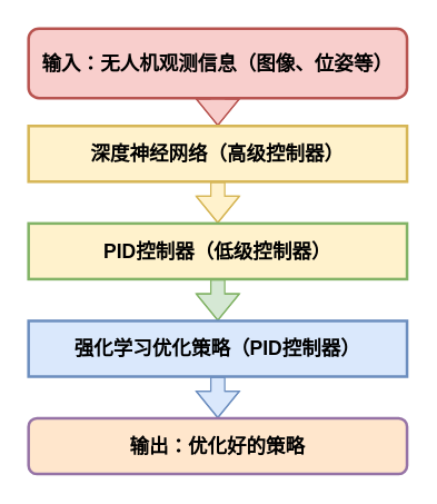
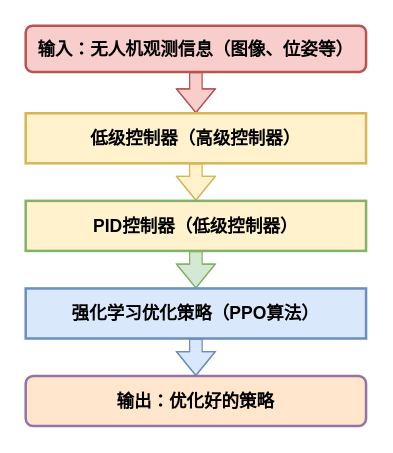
- <mxCell id="3" value="输入：无人机观测信息（图像、位姿等）" style="whiteSpace=wrap;strokeWidth=2;fillColor=#f8cecc;strokeColor=#b85450;fontStyle=1;fontSize=14;rounded=1;" parent="1" vertex="1"><mxGeometry x="20" y="20" width="272" height="50" as="geometry" /></mxCell>
+ <mxCell id="3" value="输入：无人机观测信息（图像、位姿等）" style="whiteSpace=wrap;strokeWidth=2;fillColor=#f8cecc;strokeColor=#b85450;fontStyle=1;fontSize=14;rounded=1;" parent="1" vertex="1"><mxGeometry x="20" y="20" width="272" height="37" as="geometry" /></mxCell>
- <mxCell id="5" value="深度神经网络（高级控制器）" style="whiteSpace=wrap;strokeWidth=2;fillColor=#fff2cc;strokeColor=#d6b656;fontStyle=1;fontSize=14;" parent="1" vertex="1"><mxGeometry x="20" y="90" width="272" height="40" as="geometry" /></mxCell>
+ <mxCell id="5" value="低级控制器（高级控制器）" style="whiteSpace=wrap;strokeWidth=2;fillColor=#fff2cc;strokeColor=#d6b656;fontStyle=1;fontSize=14;" parent="1" vertex="1"><mxGeometry x="20" y="90" width="272" height="40" as="geometry" /></mxCell>
- <mxCell id="9" value="强化学习优化策略（PID控制器）" style="whiteSpace=wrap;strokeWidth=2;fillColor=#dae8fc;strokeColor=#6c8ebf;fontStyle=1;fontSize=14;" parent="1" vertex="1"><mxGeometry x="20" y="230" width="272" height="40" as="geometry" /></mxCell>
+ <mxCell id="9" value="强化学习优化策略（PPO算法）" style="whiteSpace=wrap;strokeWidth=2;fillColor=#dae8fc;strokeColor=#6c8ebf;fontStyle=1;fontSize=14;" parent="1" vertex="1"><mxGeometry x="20" y="230" width="272" height="40" as="geometry" /></mxCell>
